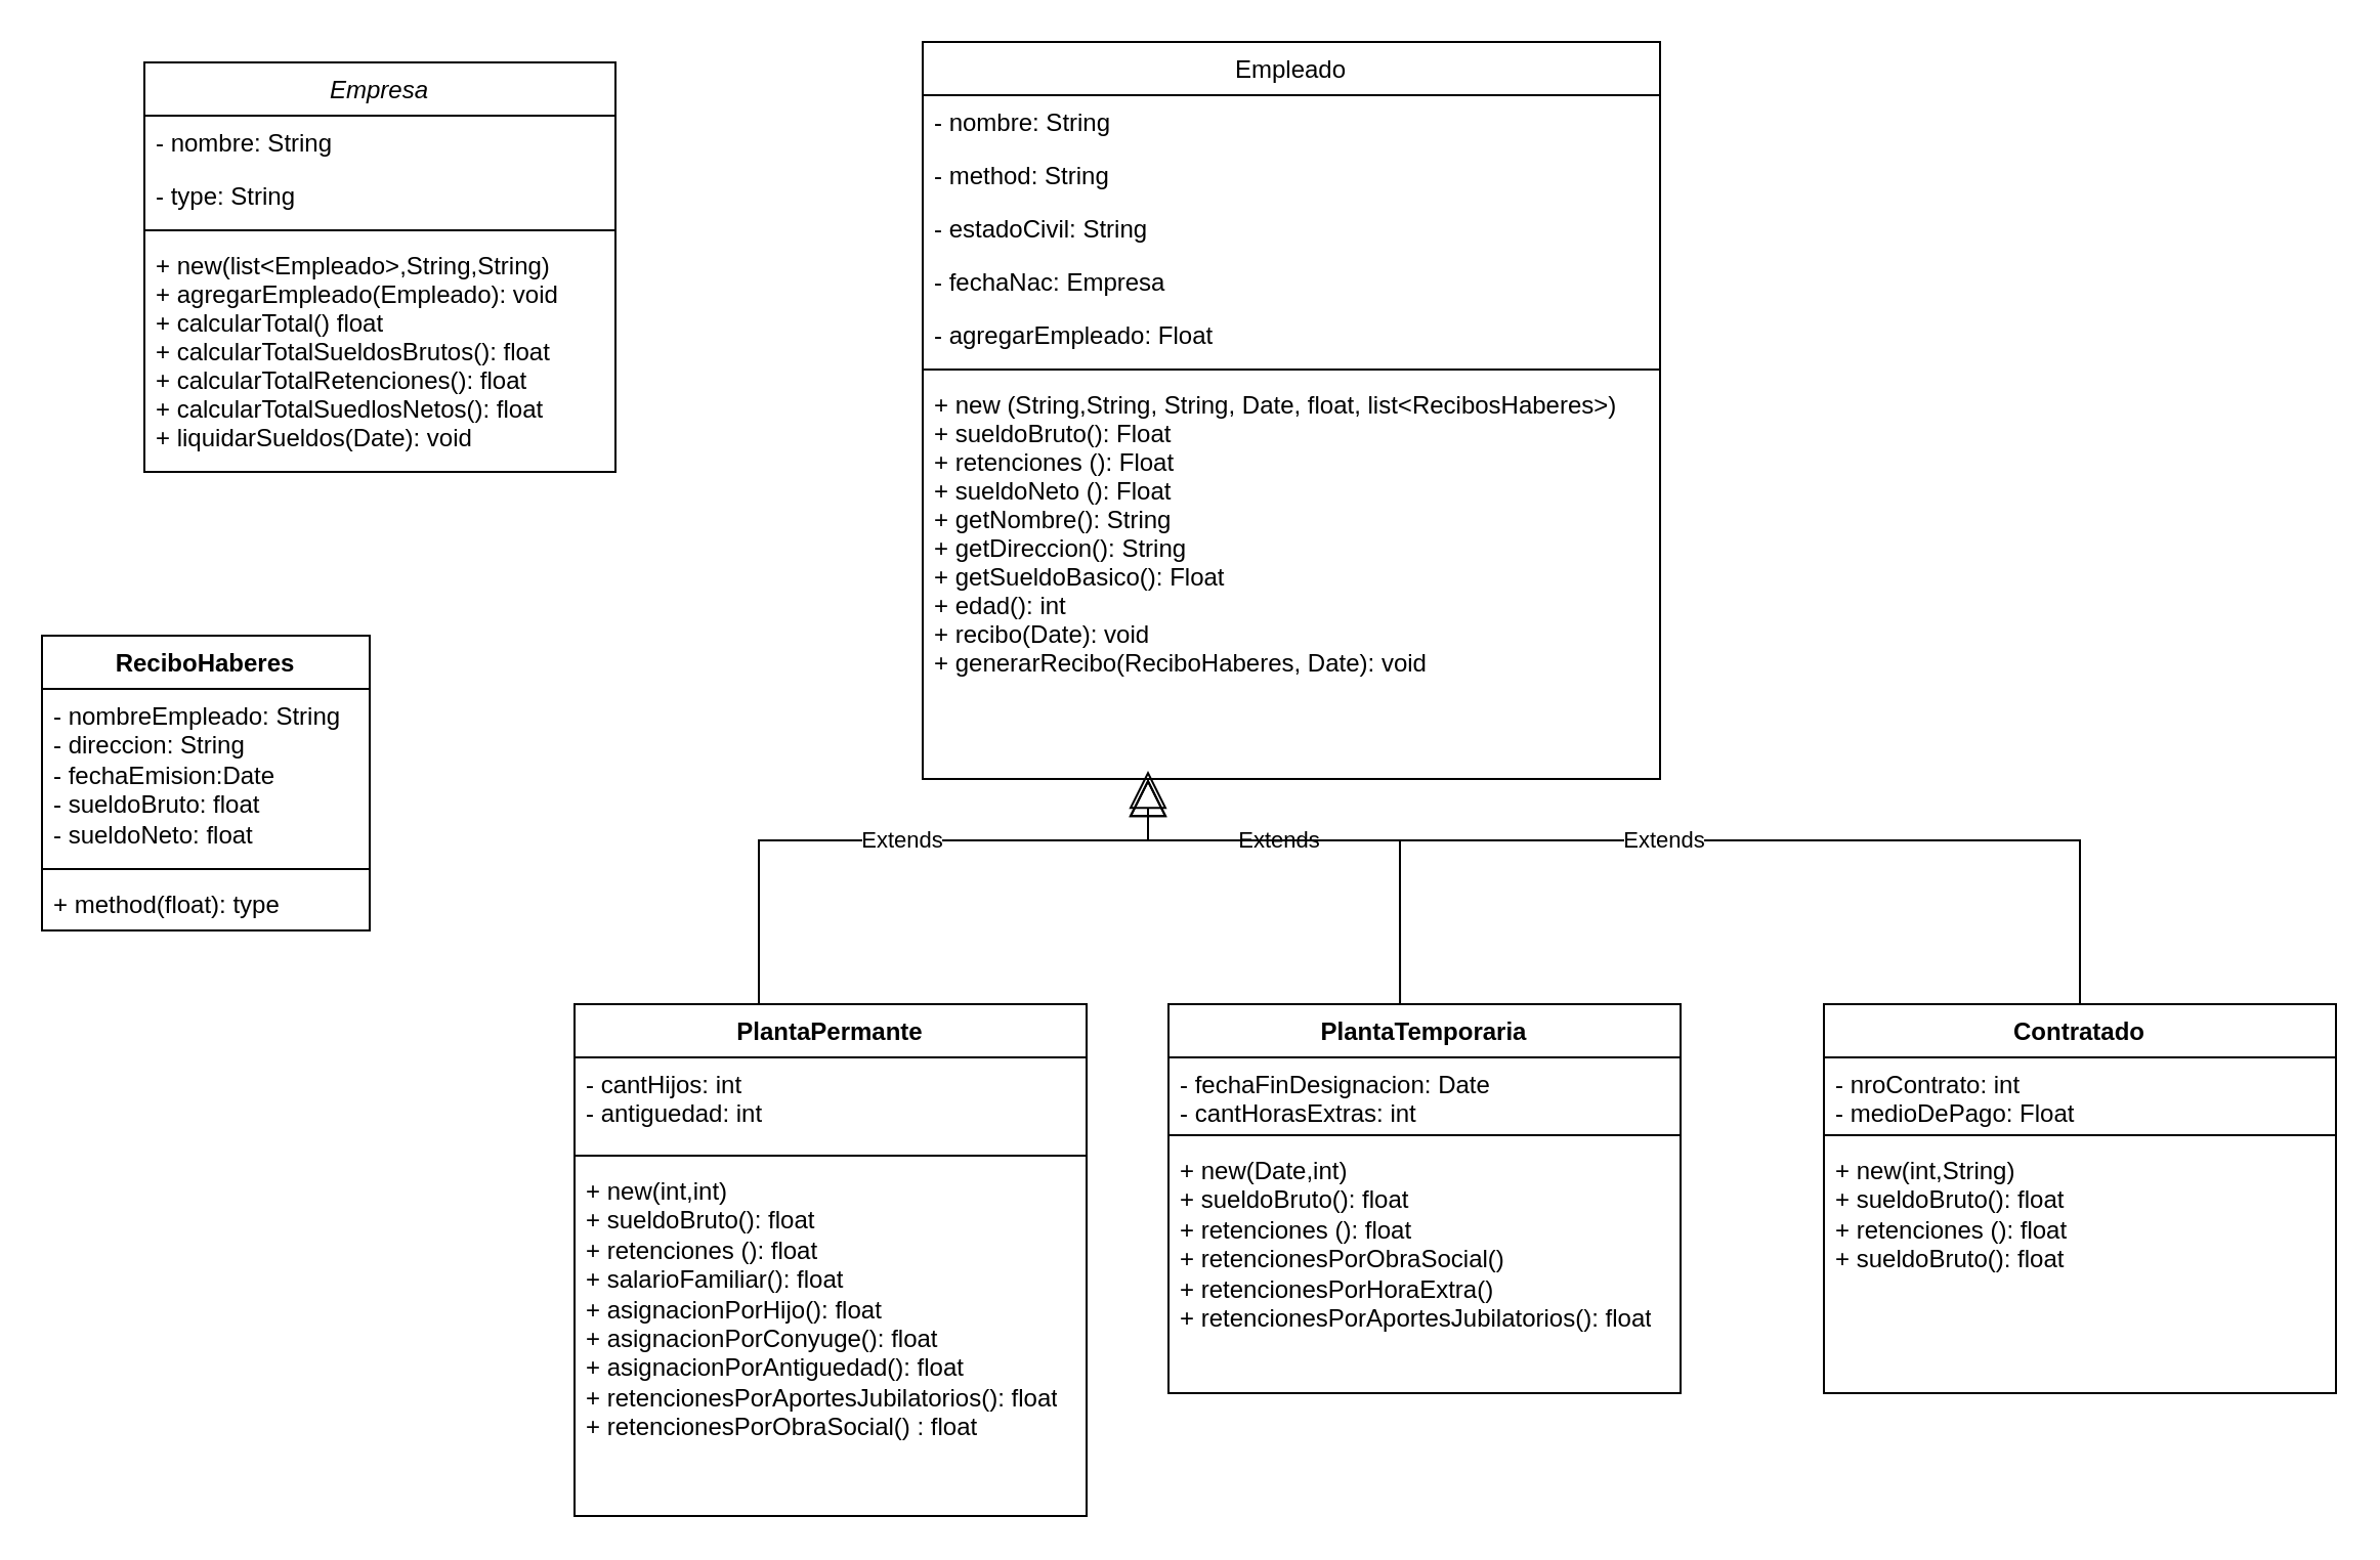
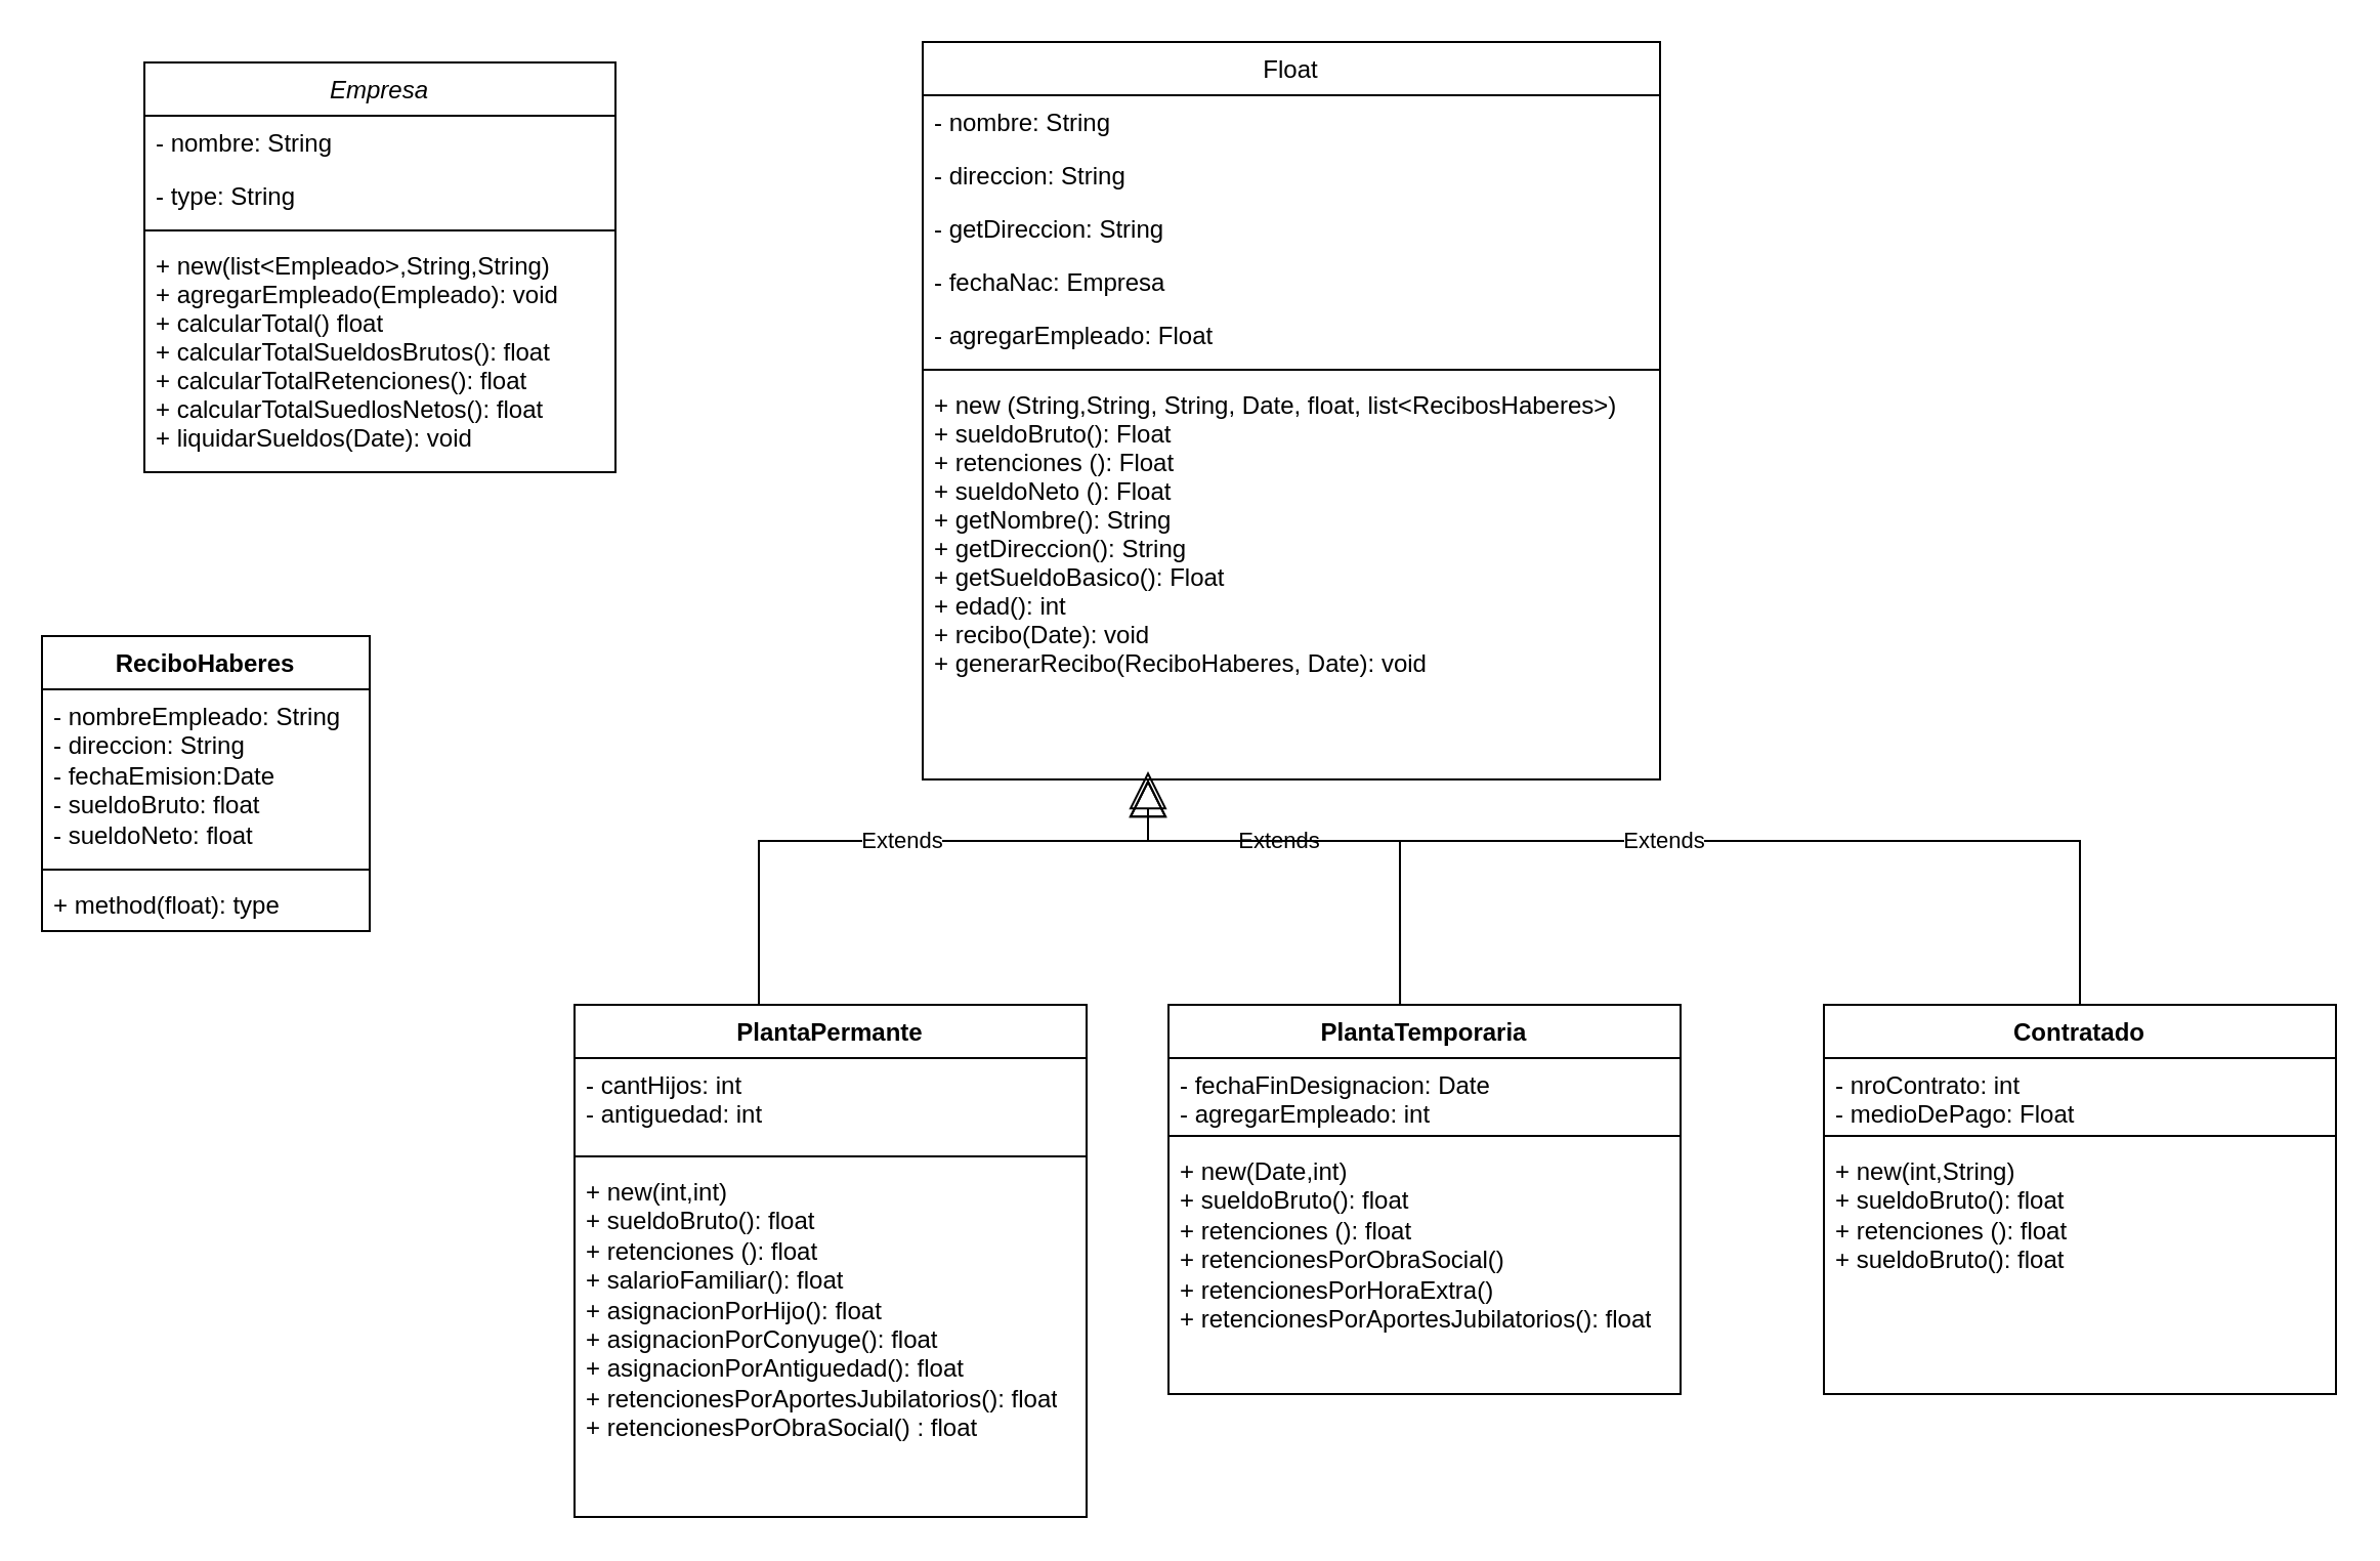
- <mxCell id="7" value="Empleado" style="swimlane;fontStyle=0;align=center;verticalAlign=top;childLayout=stackLayout;horizontal=1;startSize=26;horizontalStack=0;resizeParent=1;resizeLast=0;collapsible=1;marginBottom=0;rounded=0;shadow=0;strokeWidth=1;" parent="1" vertex="1"><mxGeometry x="450" y="20" width="360" height="360" as="geometry"><mxRectangle x="550" y="140" width="160" height="26" as="alternateBounds" /></mxGeometry></mxCell>
+ <mxCell id="7" value="Float" style="swimlane;fontStyle=0;align=center;verticalAlign=top;childLayout=stackLayout;horizontal=1;startSize=26;horizontalStack=0;resizeParent=1;resizeLast=0;collapsible=1;marginBottom=0;rounded=0;shadow=0;strokeWidth=1;" parent="1" vertex="1"><mxGeometry x="450" y="20" width="360" height="360" as="geometry"><mxRectangle x="550" y="140" width="160" height="26" as="alternateBounds" /></mxGeometry></mxCell>
- <mxCell id="9" value="- method: String" style="text;align=left;verticalAlign=top;spacingLeft=4;spacingRight=4;overflow=hidden;rotatable=0;points=[[0,0.5],[1,0.5]];portConstraint=eastwest;rounded=0;shadow=0;html=0;" parent="7" vertex="1"><mxGeometry y="52" width="360" height="26" as="geometry" /></mxCell>
+ <mxCell id="9" value="- direccion: String" style="text;align=left;verticalAlign=top;spacingLeft=4;spacingRight=4;overflow=hidden;rotatable=0;points=[[0,0.5],[1,0.5]];portConstraint=eastwest;rounded=0;shadow=0;html=0;" parent="7" vertex="1"><mxGeometry y="52" width="360" height="26" as="geometry" /></mxCell>
- <mxCell id="10" value="- estadoCivil: String " style="text;align=left;verticalAlign=top;spacingLeft=4;spacingRight=4;overflow=hidden;rotatable=0;points=[[0,0.5],[1,0.5]];portConstraint=eastwest;rounded=0;shadow=0;html=0;" parent="7" vertex="1"><mxGeometry y="78" width="360" height="26" as="geometry" /></mxCell>
+ <mxCell id="10" value="- getDireccion: String " style="text;align=left;verticalAlign=top;spacingLeft=4;spacingRight=4;overflow=hidden;rotatable=0;points=[[0,0.5],[1,0.5]];portConstraint=eastwest;rounded=0;shadow=0;html=0;" parent="7" vertex="1"><mxGeometry y="78" width="360" height="26" as="geometry" /></mxCell>
- <mxCell id="20" value="- fechaFinDesignacion: Date&lt;div&gt;- cantHorasExtras: int&lt;/div&gt;" style="text;strokeColor=none;fillColor=none;align=left;verticalAlign=top;spacingLeft=4;spacingRight=4;overflow=hidden;rotatable=0;points=[[0,0.5],[1,0.5]];portConstraint=eastwest;whiteSpace=wrap;html=1;" vertex="1" parent="19"><mxGeometry y="26" width="250" height="34" as="geometry" /></mxCell>
+ <mxCell id="20" value="- fechaFinDesignacion: Date&lt;div&gt;- agregarEmpleado: int&lt;/div&gt;" style="text;strokeColor=none;fillColor=none;align=left;verticalAlign=top;spacingLeft=4;spacingRight=4;overflow=hidden;rotatable=0;points=[[0,0.5],[1,0.5]];portConstraint=eastwest;whiteSpace=wrap;html=1;" vertex="1" parent="19"><mxGeometry y="26" width="250" height="34" as="geometry" /></mxCell>
